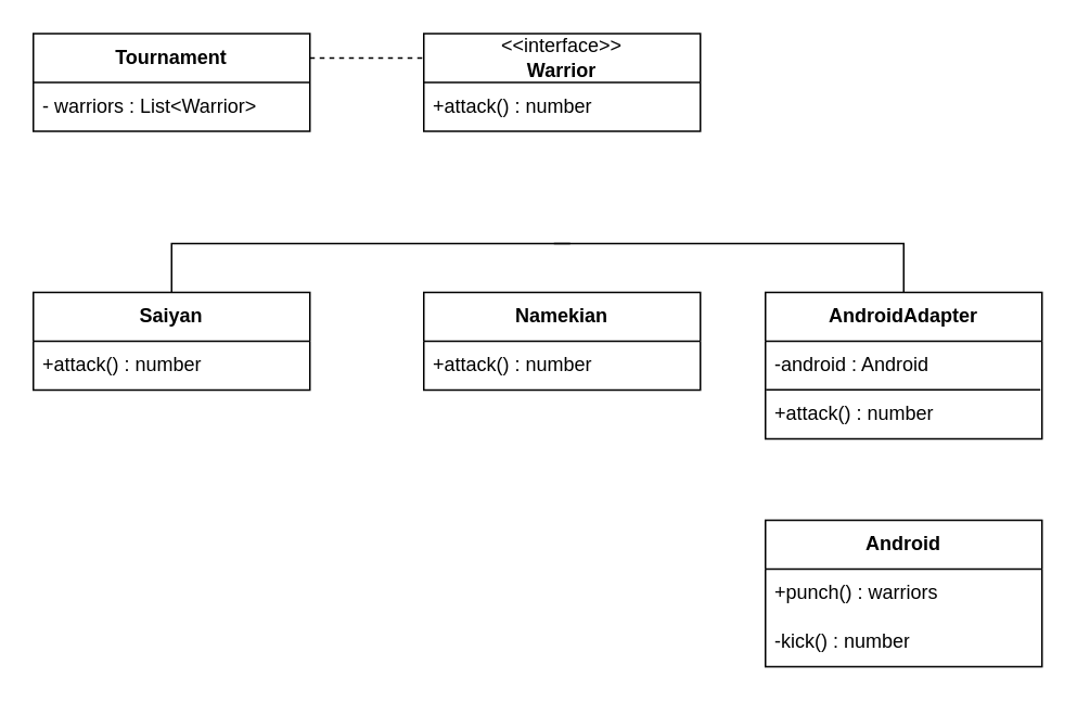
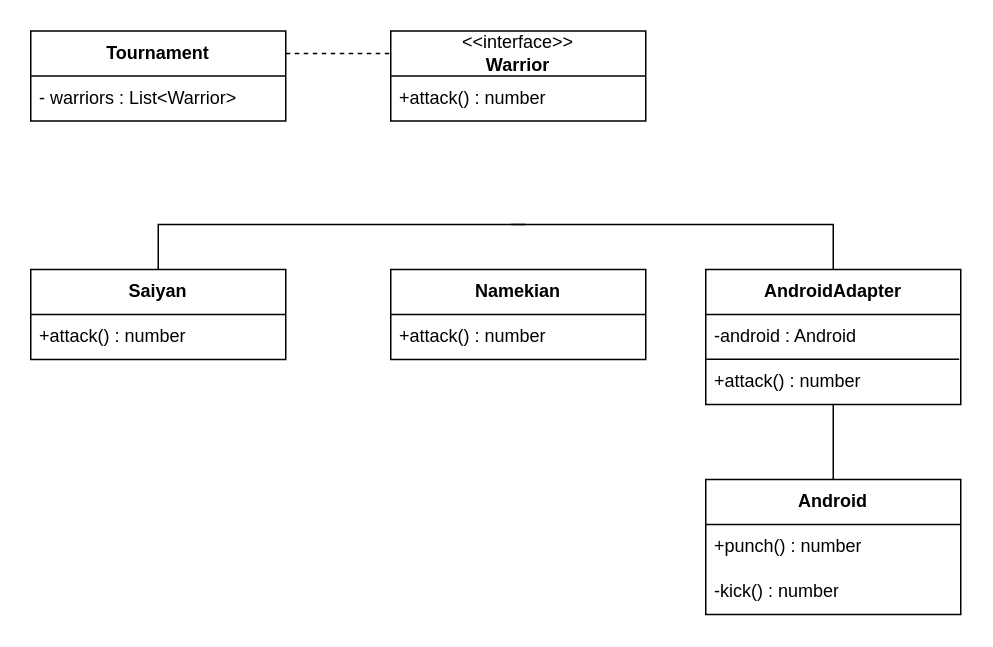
+ <mxCell id="20" value="" style="endArrow=none;html=1;rounded=0;entryX=0.5;entryY=1;entryDx=0;entryDy=0;exitX=0.5;exitY=0;exitDx=0;exitDy=0;" edge="1" parent="1" source="15" target="11"><mxGeometry width="50" height="50" relative="1" as="geometry"><mxPoint x="580" y="309" as="sourcePoint" /><mxPoint x="550" y="269" as="targetPoint" /></mxGeometry></mxCell>
- <mxCell id="16" value="+punch() : warriors" style="text;strokeColor=none;fillColor=none;align=left;verticalAlign=middle;spacingLeft=4;spacingRight=4;overflow=hidden;points=[[0,0.5],[1,0.5]];portConstraint=eastwest;rotatable=0;whiteSpace=wrap;html=1;" vertex="1" parent="15"><mxGeometry y="30" width="170" height="30" as="geometry" /></mxCell>
+ <mxCell id="16" value="+punch() : number" style="text;strokeColor=none;fillColor=none;align=left;verticalAlign=middle;spacingLeft=4;spacingRight=4;overflow=hidden;points=[[0,0.5],[1,0.5]];portConstraint=eastwest;rotatable=0;whiteSpace=wrap;html=1;" vertex="1" parent="15"><mxGeometry y="30" width="170" height="30" as="geometry" /></mxCell>
